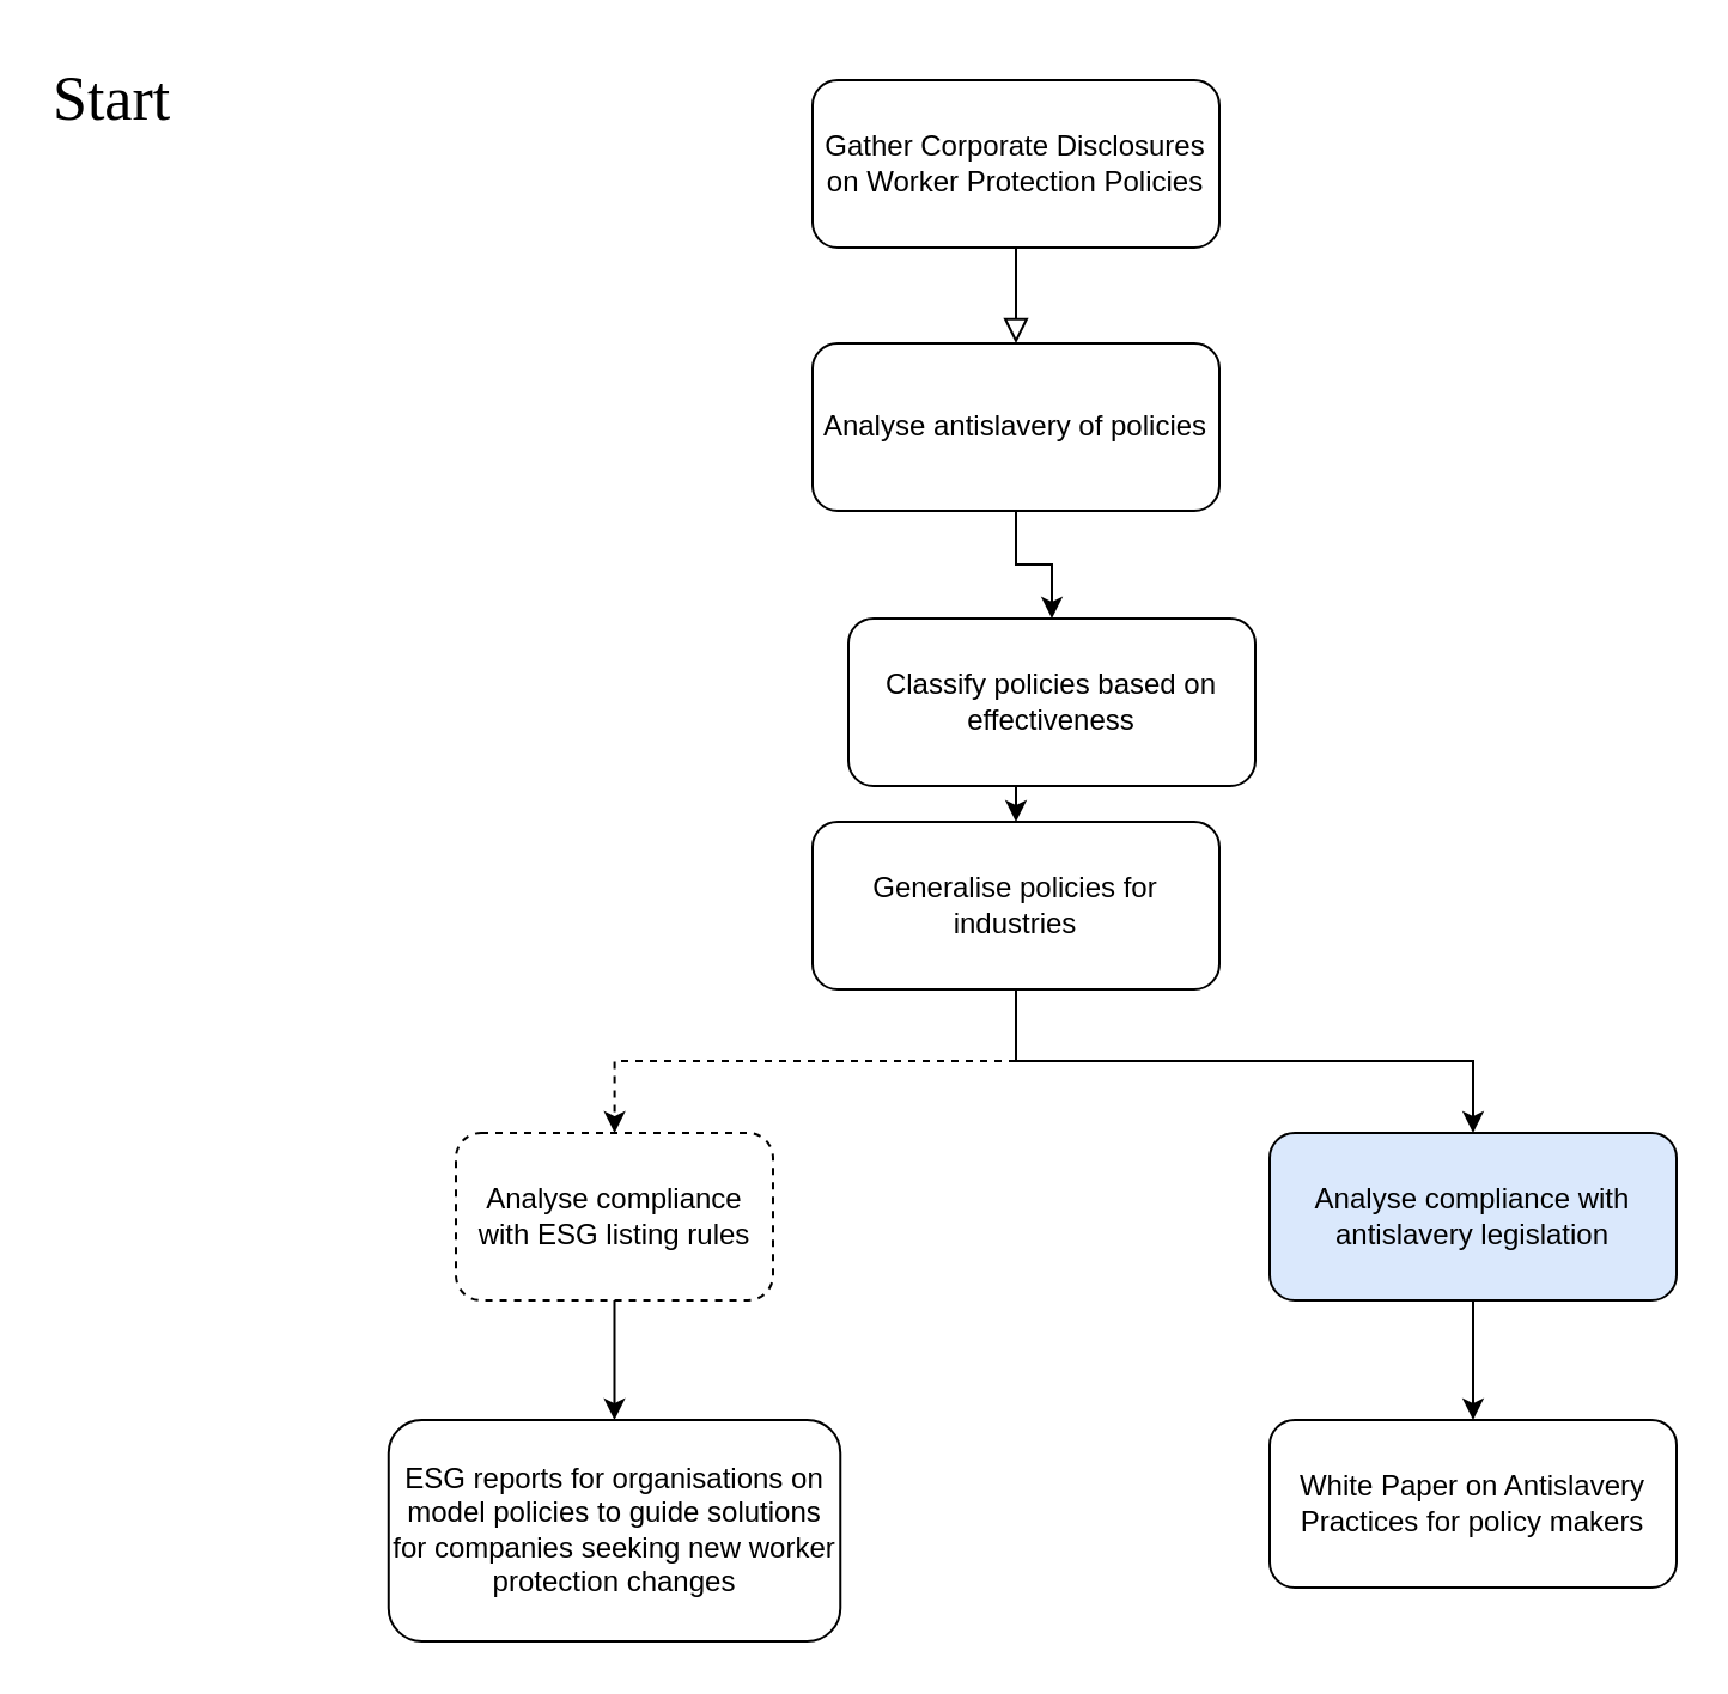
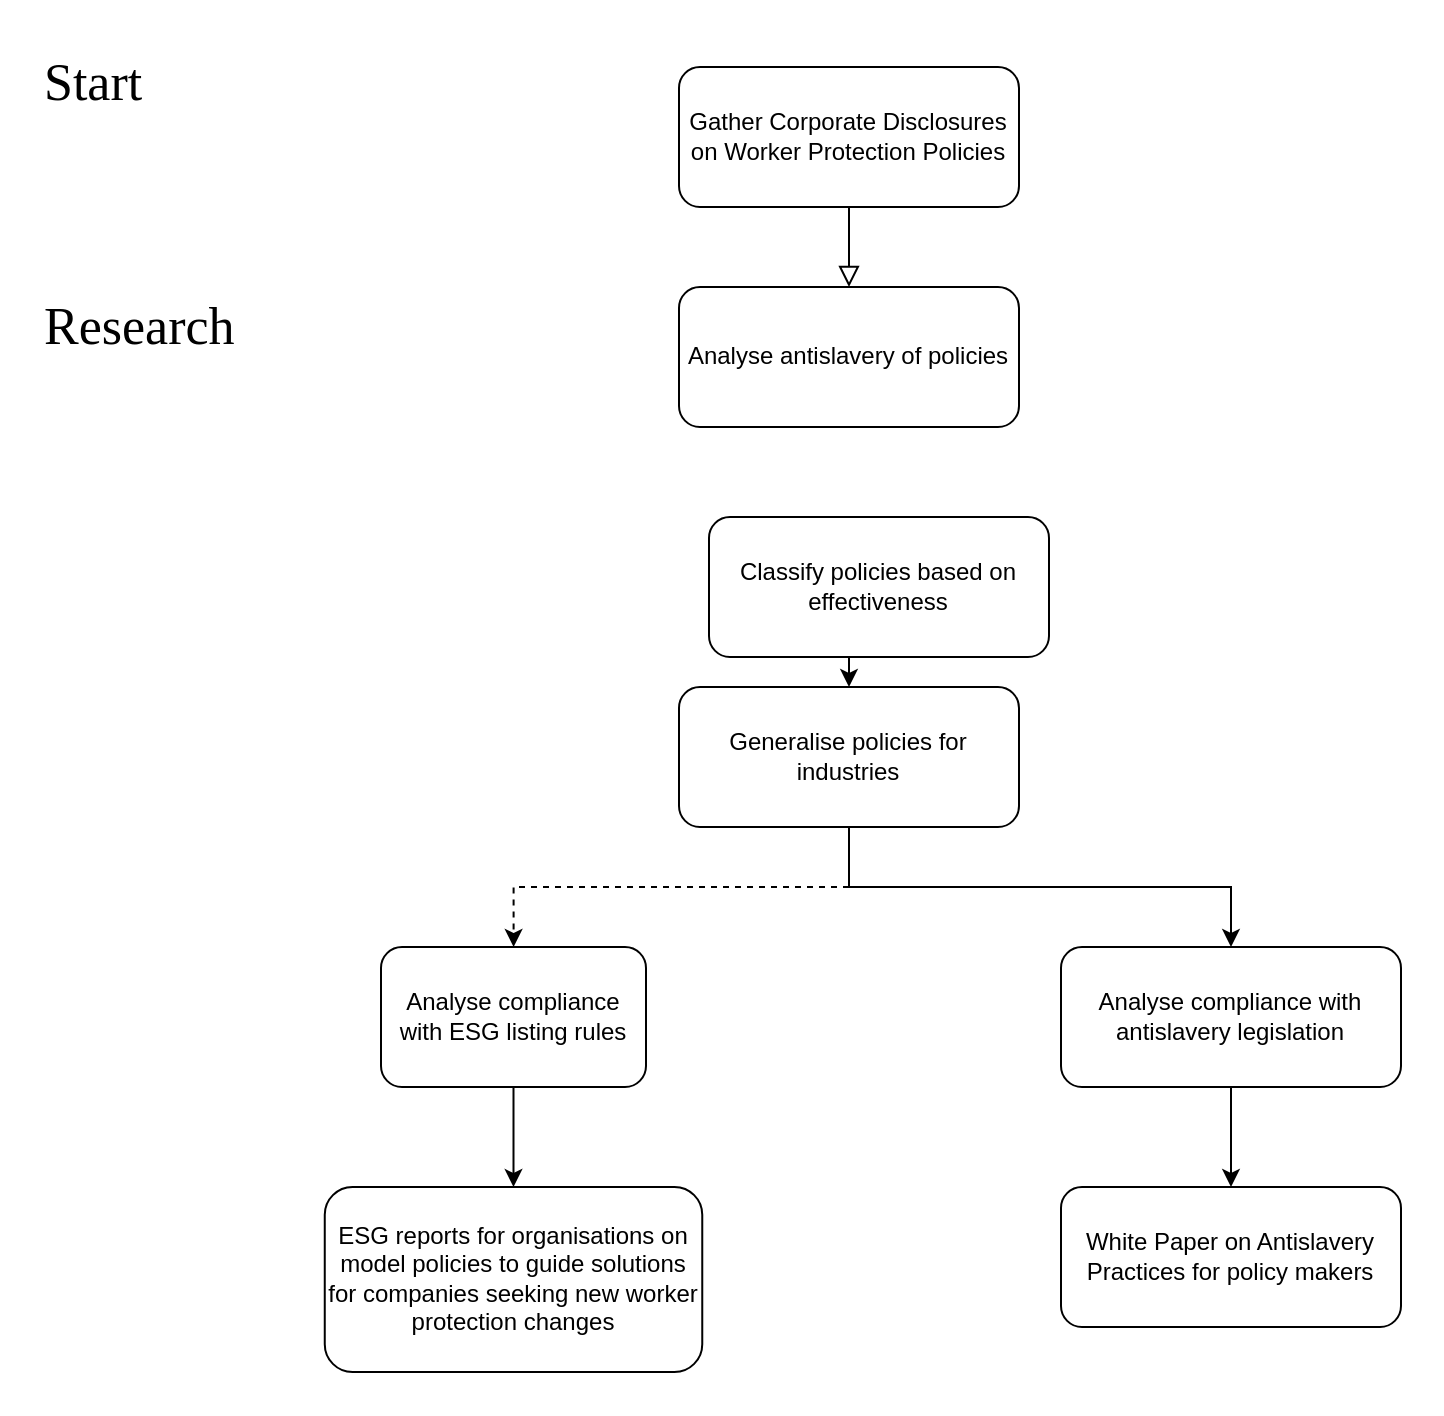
+ <mxCell id="18" value="Research" style="text;html=1;align=left;verticalAlign=middle;resizable=0;points=[];autosize=1;fontFamily=Verdana;fontSize=26;" vertex="1" parent="1"><mxGeometry x="20" y="143" width="130" height="40" as="geometry" /></mxCell>
- <mxCell id="4" style="edgeStyle=orthogonalEdgeStyle;rounded=0;orthogonalLoop=1;jettySize=auto;html=1;exitX=0.5;exitY=1;exitDx=0;exitDy=0;" edge="1" parent="1" source="5" target="7"><mxGeometry relative="1" as="geometry" /></mxCell>
- <mxCell id="12" value="Analyse compliance with ESG listing rules" style="rounded=1;whiteSpace=wrap;html=1;fontSize=12;glass=0;strokeWidth=1;shadow=0;dashed=1;" vertex="1" parent="1"><mxGeometry x="190" y="473" width="132.5" height="70" as="geometry" /></mxCell>
+ <mxCell id="12" value="Analyse compliance with ESG listing rules" style="rounded=1;whiteSpace=wrap;html=1;fontSize=12;glass=0;strokeWidth=1;shadow=0;" vertex="1" parent="1"><mxGeometry x="190" y="473" width="132.5" height="70" as="geometry" /></mxCell>
- <mxCell id="16" value="Analyse compliance with antislavery legislation" style="rounded=1;whiteSpace=wrap;html=1;fontSize=12;glass=0;strokeWidth=1;shadow=0;fillColor=#dae8fc;" vertex="1" parent="1"><mxGeometry x="530" y="473" width="170" height="70" as="geometry" /></mxCell>
+ <mxCell id="16" value="Analyse compliance with antislavery legislation" style="rounded=1;whiteSpace=wrap;html=1;fontSize=12;glass=0;strokeWidth=1;shadow=0;" vertex="1" parent="1"><mxGeometry x="530" y="473" width="170" height="70" as="geometry" /></mxCell>
